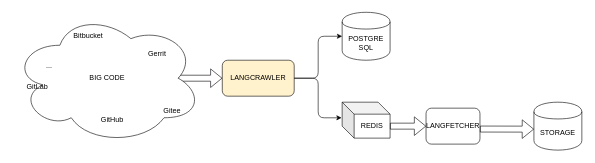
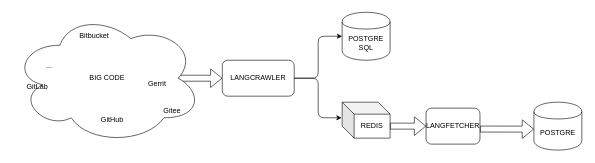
- <mxCell id="4" value="&lt;span&gt;Bitbucket&lt;/span&gt;" style="text;html=1;align=center;verticalAlign=middle;resizable=0;points=[];autosize=1;" parent="1" vertex="1"><mxGeometry x="116" y="50" width="60" height="20" as="geometry" /></mxCell>
+ <mxCell id="4" value="&lt;span&gt;Bitbucket&lt;/span&gt;" style="text;html=1;align=center;verticalAlign=middle;resizable=0;points=[];autosize=1;" parent="1" vertex="1"><mxGeometry x="126" y="50" width="60" height="20" as="geometry" /></mxCell>
- <mxCell id="8" value="&lt;span&gt;Gerrit&lt;/span&gt;" style="text;html=1;align=center;verticalAlign=middle;resizable=0;points=[];autosize=1;" parent="1" vertex="1"><mxGeometry x="236" y="80" width="50" height="20" as="geometry" /></mxCell>
+ <mxCell id="8" value="&lt;span&gt;Gerrit&lt;/span&gt;" style="text;html=1;align=center;verticalAlign=middle;resizable=0;points=[];autosize=1;" parent="1" vertex="1"><mxGeometry x="236" y="130" width="50" height="20" as="geometry" /></mxCell>
- <mxCell id="10" value="LANGCRAWLER" style="rounded=1;whiteSpace=wrap;html=1;fillColor=#fff2cc;" parent="1" vertex="1"><mxGeometry x="370" y="100" width="120" height="60" as="geometry" /></mxCell>
+ <mxCell id="10" value="LANGCRAWLER" style="rounded=1;whiteSpace=wrap;html=1;" parent="1" vertex="1"><mxGeometry x="370" y="100" width="120" height="60" as="geometry" /></mxCell>
- <mxCell id="16" value="STORAGE" style="shape=cylinder;whiteSpace=wrap;html=1;boundedLbl=1;backgroundOutline=1;" parent="1" vertex="1"><mxGeometry x="890" y="170" width="80" height="80" as="geometry" /></mxCell>
+ <mxCell id="16" value="POSTGRE" style="shape=cylinder;whiteSpace=wrap;html=1;boundedLbl=1;backgroundOutline=1;" parent="1" vertex="1"><mxGeometry x="890" y="170" width="80" height="80" as="geometry" /></mxCell>
